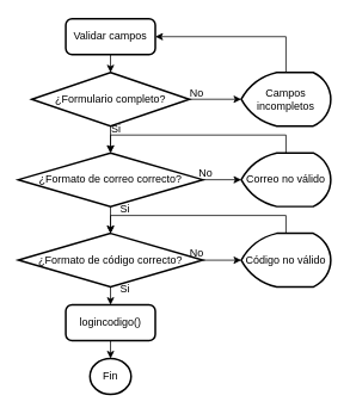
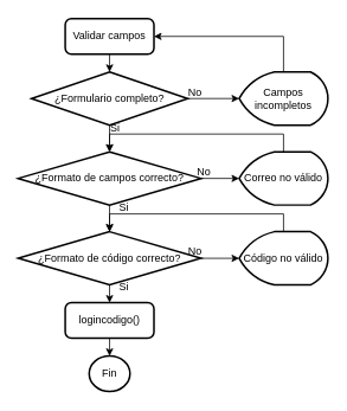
- <mxCell id="9" value="¿Formato de correo correcto?" style="strokeWidth=2;html=1;shape=mxgraph.flowchart.decision;whiteSpace=wrap;" vertex="1" parent="1"><mxGeometry x="20" y="170" width="206" height="60" as="geometry" /></mxCell>
+ <mxCell id="9" value="¿Formato de campos correcto?" style="strokeWidth=2;html=1;shape=mxgraph.flowchart.decision;whiteSpace=wrap;" vertex="1" parent="1"><mxGeometry x="20" y="170" width="206" height="60" as="geometry" /></mxCell>
